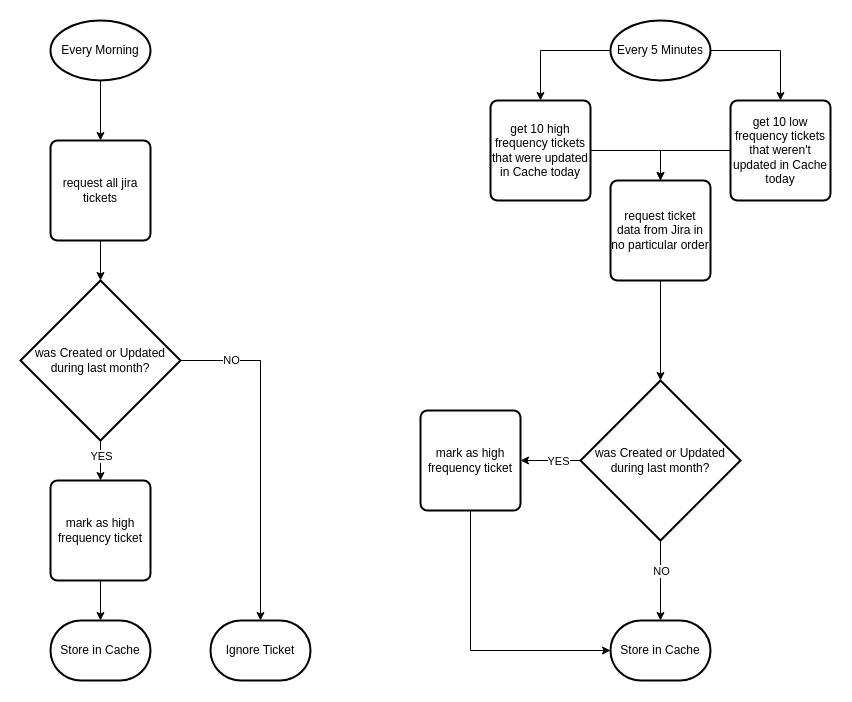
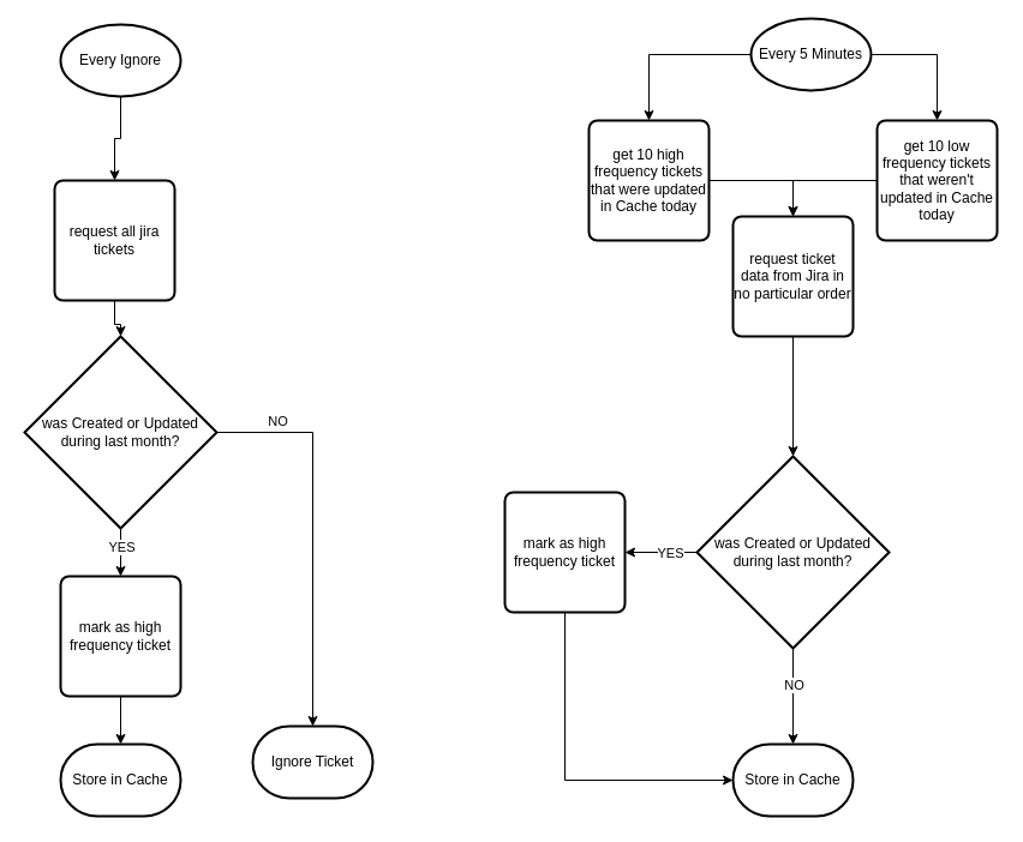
- <mxCell id="20" value="Every Morning" style="strokeWidth=2;html=1;shape=mxgraph.flowchart.start_1;whiteSpace=wrap;" vertex="1" parent="1"><mxGeometry x="50" y="20" width="100" height="60" as="geometry" /></mxCell>
+ <mxCell id="20" value="Every Ignore" style="strokeWidth=2;html=1;shape=mxgraph.flowchart.start_1;whiteSpace=wrap;" vertex="1" parent="1"><mxGeometry x="50" y="20" width="100" height="60" as="geometry" /></mxCell>
- <mxCell id="3" value="Every 5 Minutes" style="strokeWidth=2;html=1;shape=mxgraph.flowchart.start_1;whiteSpace=wrap;" vertex="1" parent="1"><mxGeometry x="610" y="20" width="100" height="60" as="geometry" /></mxCell>
+ <mxCell id="3" value="Every 5 Minutes" style="strokeWidth=2;html=1;shape=mxgraph.flowchart.start_1;whiteSpace=wrap;" vertex="1" parent="1"><mxGeometry x="625" y="15" width="100" height="60" as="geometry" /></mxCell>
- <mxCell id="22" value="request all jira tickets" style="rounded=1;whiteSpace=wrap;html=1;absoluteArcSize=1;arcSize=14;strokeWidth=2;" vertex="1" parent="1"><mxGeometry x="50" y="140" width="100" height="100" as="geometry" /></mxCell>
+ <mxCell id="22" value="request all jira tickets" style="rounded=1;whiteSpace=wrap;html=1;absoluteArcSize=1;arcSize=14;strokeWidth=2;" vertex="1" parent="1"><mxGeometry x="45" y="150" width="100" height="100" as="geometry" /></mxCell>
- <mxCell id="30" value="Ignore Ticket" style="strokeWidth=2;html=1;shape=mxgraph.flowchart.terminator;whiteSpace=wrap;" vertex="1" parent="1"><mxGeometry x="210" y="620" width="100" height="60" as="geometry" /></mxCell>
+ <mxCell id="30" value="Ignore Ticket" style="strokeWidth=2;html=1;shape=mxgraph.flowchart.terminator;whiteSpace=wrap;" vertex="1" parent="1"><mxGeometry x="210" y="605" width="100" height="60" as="geometry" /></mxCell>
